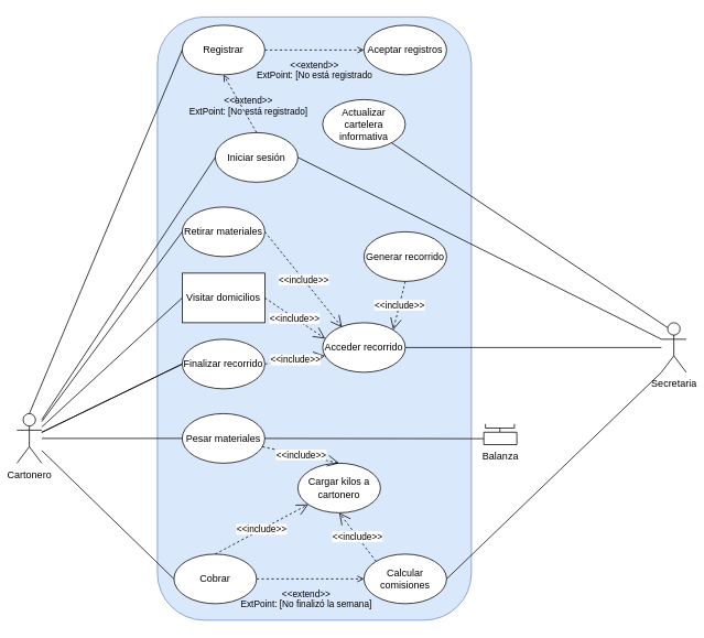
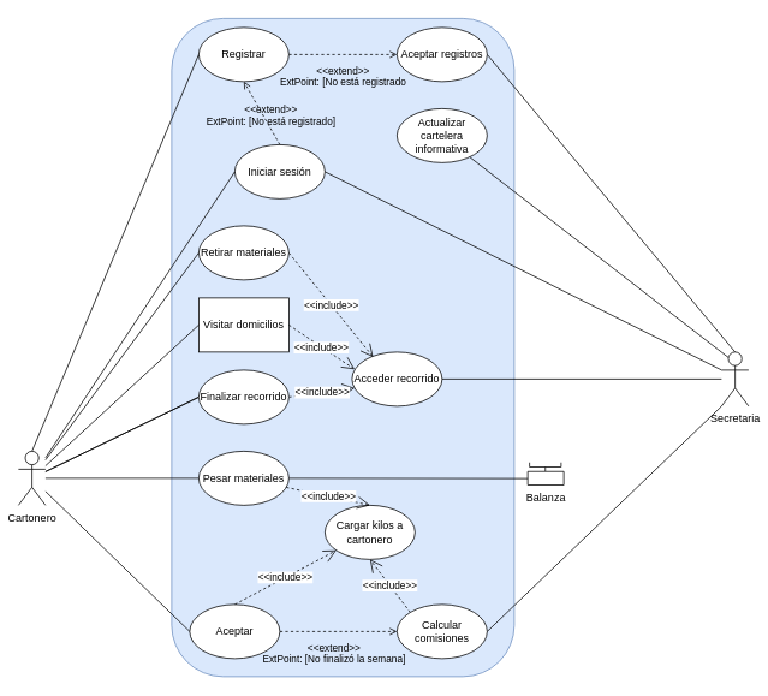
- <mxCell id="36" value="&lt;font style=&quot;vertical-align: inherit&quot;&gt;&lt;font style=&quot;vertical-align: inherit&quot;&gt;Actualizar cartelera informativa&lt;/font&gt;&lt;/font&gt;" style="ellipse;whiteSpace=wrap;html=1;shadow=0;sketch=0;" vertex="1" parent="1"><mxGeometry x="390" y="120" width="100" height="60" as="geometry" /></mxCell>
+ <mxCell id="36" value="&lt;font style=&quot;vertical-align: inherit&quot;&gt;&lt;font style=&quot;vertical-align: inherit&quot;&gt;Actualizar cartelera informativa&lt;/font&gt;&lt;/font&gt;" style="ellipse;whiteSpace=wrap;html=1;shadow=0;sketch=0;" vertex="1" parent="1"><mxGeometry x="440" y="120" width="100" height="60" as="geometry" /></mxCell>
+ <mxCell id="41" value="" style="endArrow=none;html=1;entryX=1;entryY=0.5;entryDx=0;entryDy=0;exitX=0.5;exitY=0;exitDx=0;exitDy=0;exitPerimeter=0;" edge="1" parent="1" source="5" target="34"><mxGeometry width="50" height="50" relative="1" as="geometry"><mxPoint x="674" as="sourcePoint" y="520" /><mxPoint x="859" y="80" as="targetPoint" /></mxGeometry></mxCell>
- <mxCell id="16" value="Generar recorrido" style="ellipse;whiteSpace=wrap;html=1;" parent="1" vertex="1"><mxGeometry x="440" y="280" width="100" height="60" as="geometry" /></mxCell>
- <mxCell id="17" value="&amp;lt;&amp;lt;include&amp;gt;&amp;gt;" style="endArrow=open;endSize=12;dashed=1;html=1;exitX=0.5;exitY=1;exitDx=0;exitDy=0;entryX=1;entryY=0;entryDx=0;entryDy=0;" parent="1" source="16" target="8" edge="1"><mxGeometry width="160" relative="1" as="geometry"><mxPoint x="365.96" y="699.04" as="sourcePoint" /><mxPoint x="420" y="750" as="targetPoint" /></mxGeometry></mxCell>
- <mxCell id="11" value="&lt;font style=&quot;vertical-align: inherit&quot;&gt;&lt;font style=&quot;vertical-align: inherit&quot;&gt;Cobrar&lt;/font&gt;&lt;/font&gt;" style="ellipse;whiteSpace=wrap;html=1;shadow=0;sketch=0;" parent="1" vertex="1"><mxGeometry x="210" y="670" width="100" height="60" as="geometry" /></mxCell>
+ <mxCell id="11" value="&lt;font style=&quot;vertical-align: inherit&quot;&gt;&lt;font style=&quot;vertical-align: inherit&quot;&gt;Aceptar&lt;/font&gt;&lt;/font&gt;" style="ellipse;whiteSpace=wrap;html=1;shadow=0;sketch=0;" parent="1" vertex="1"><mxGeometry x="210" y="670" width="100" height="60" as="geometry" /></mxCell>
